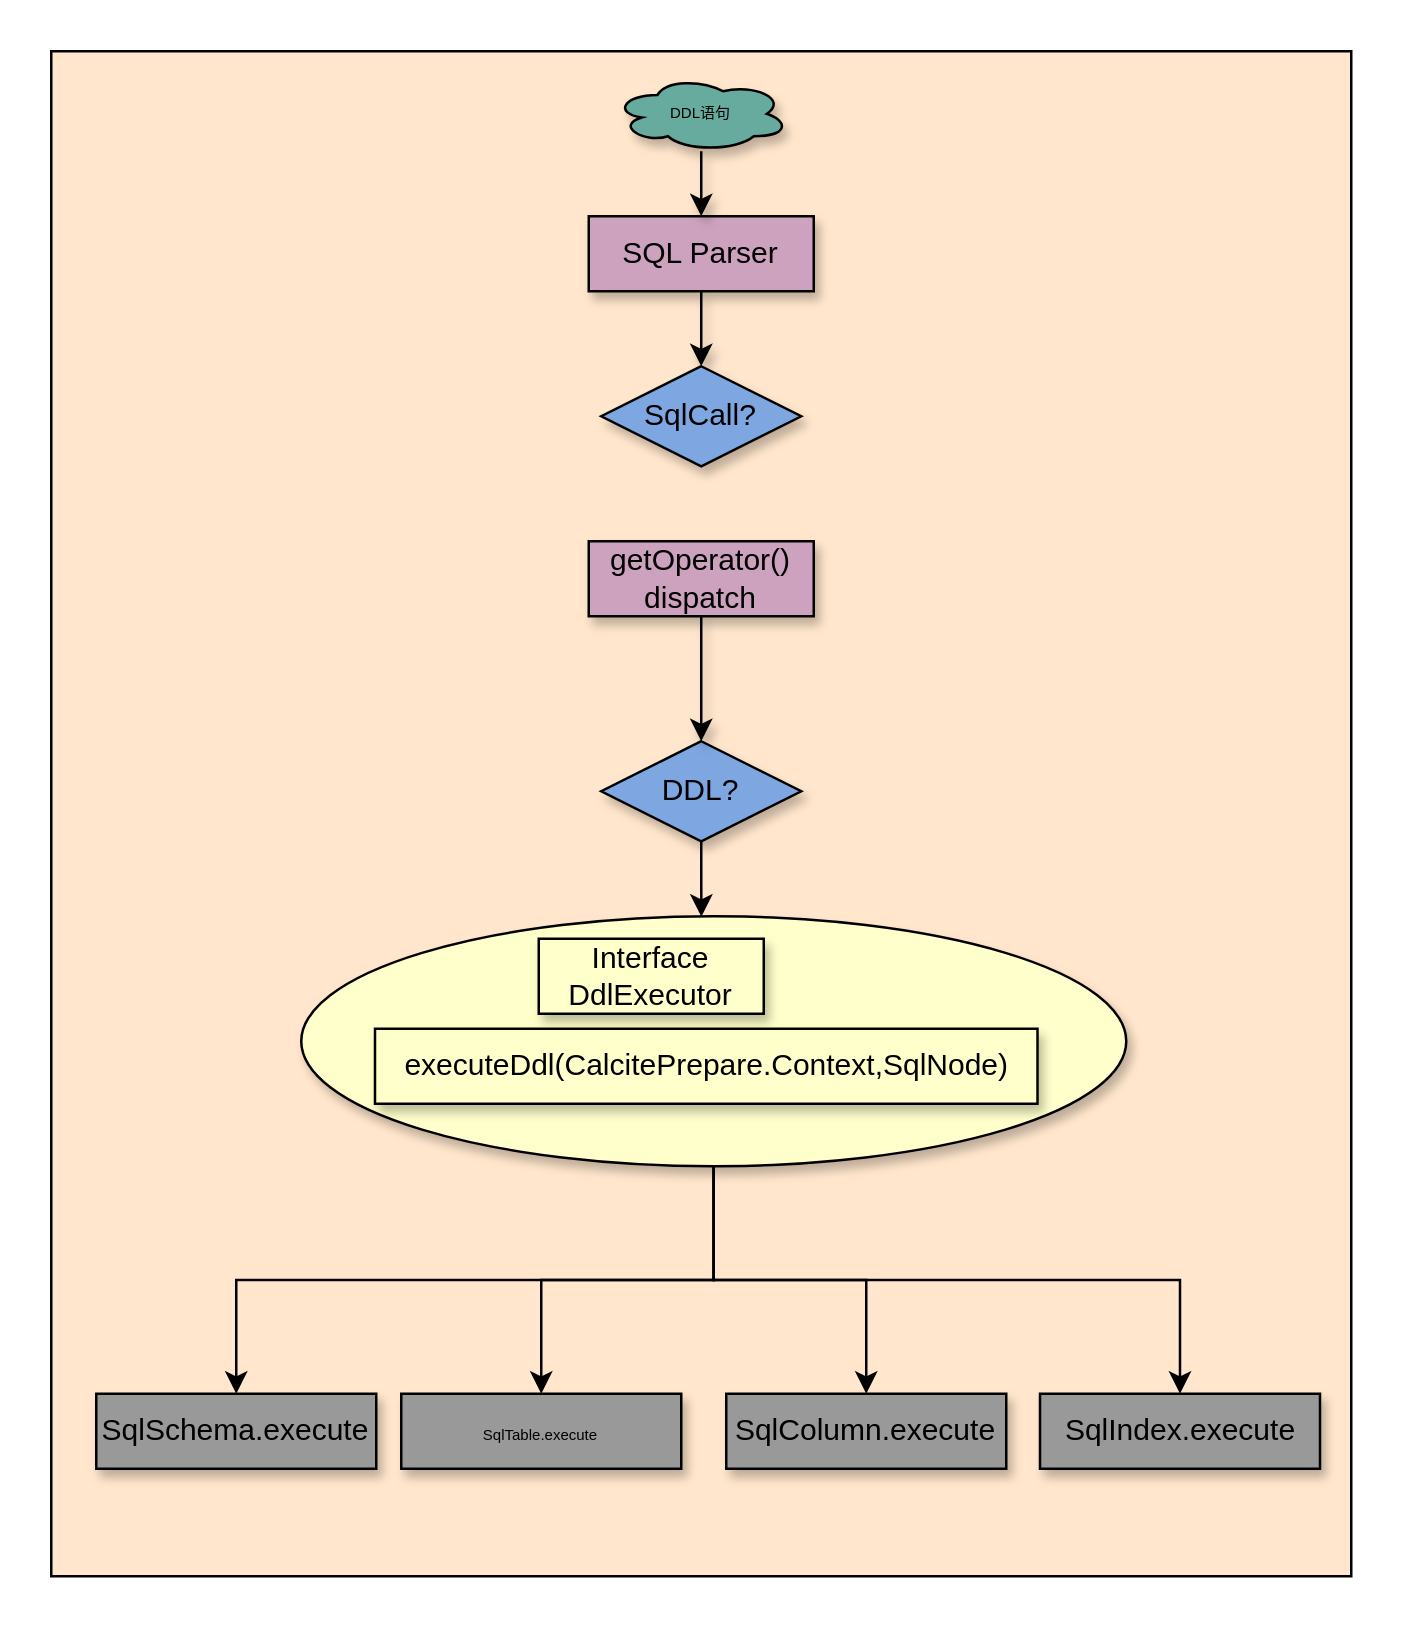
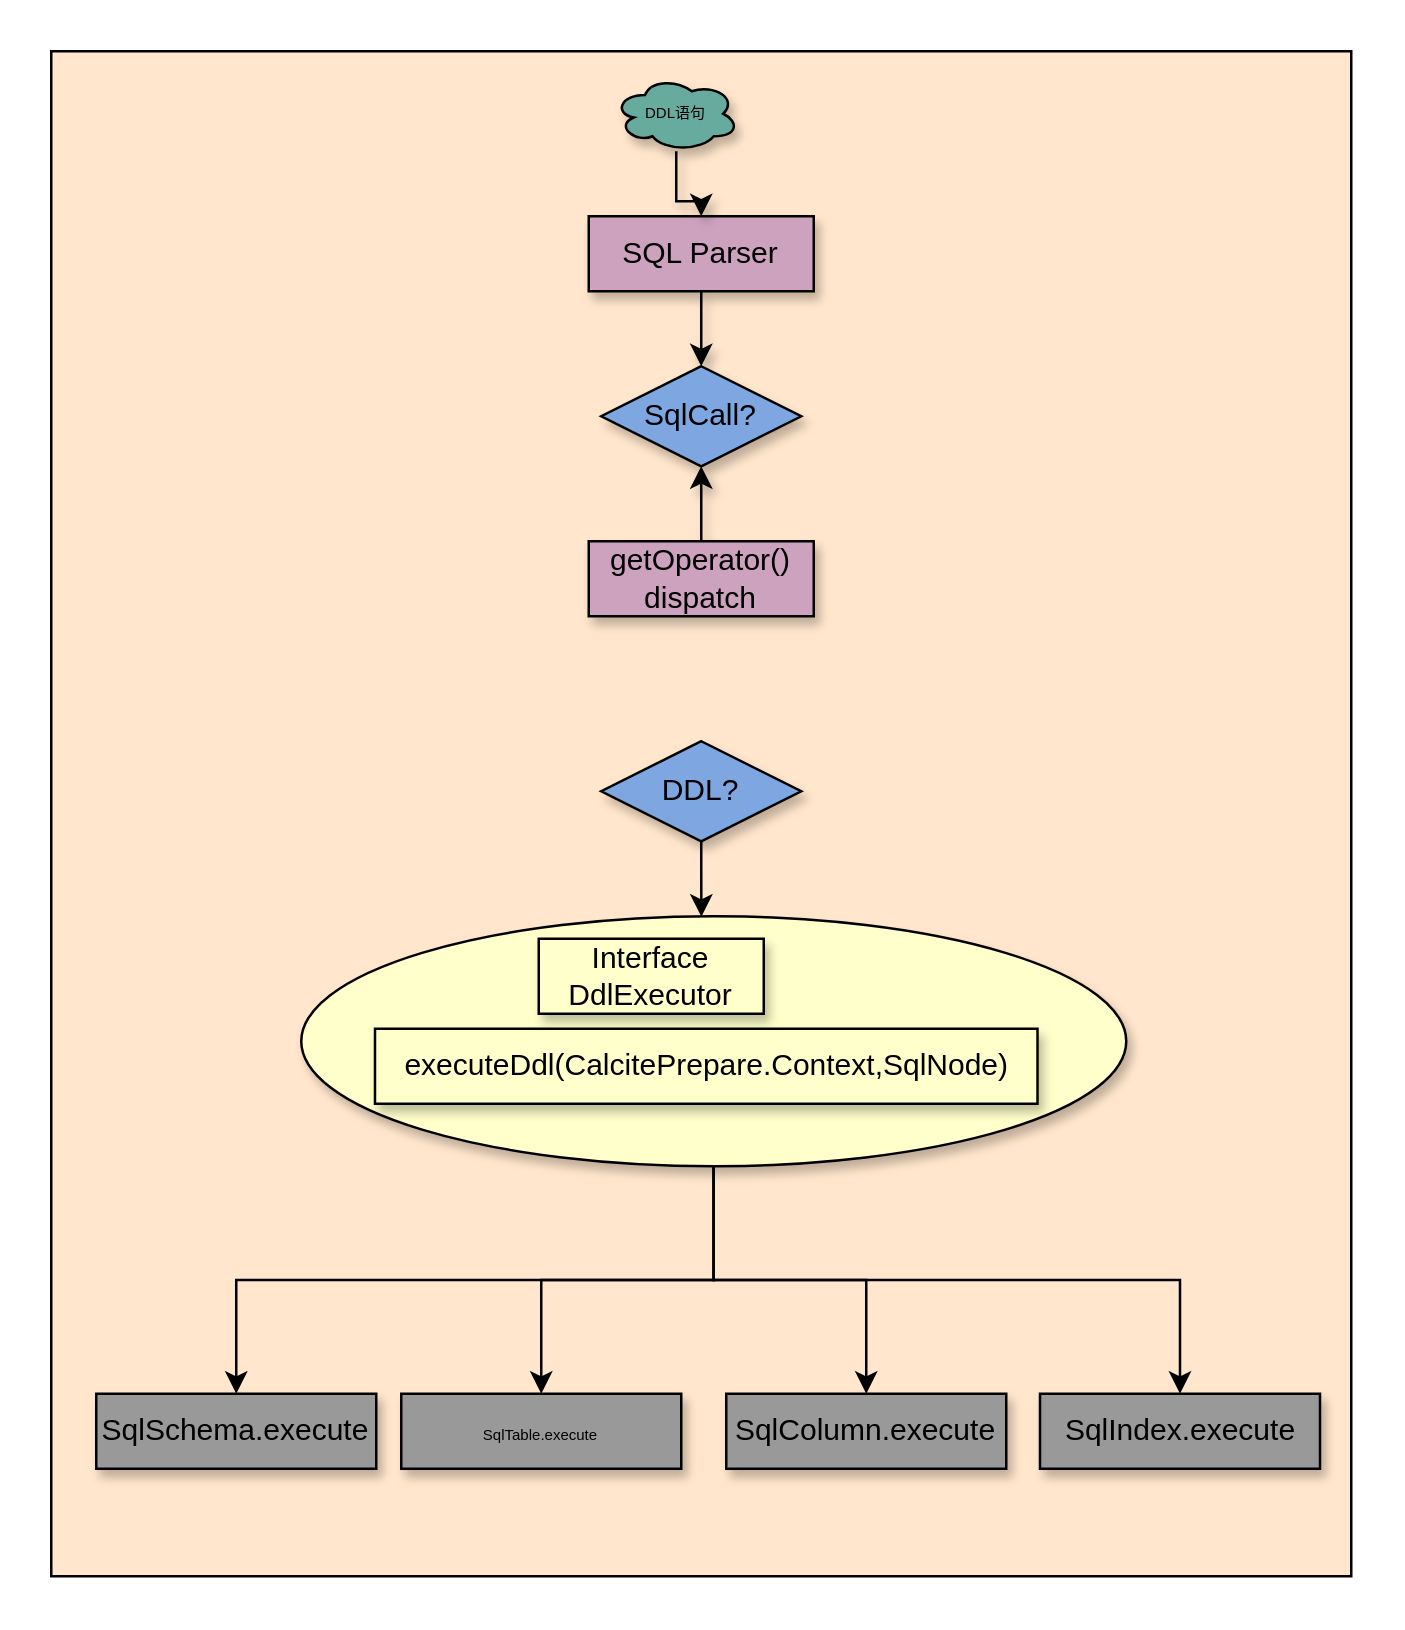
- <mxCell id="18" value="DDL语句" style="ellipse;shape=cloud;whiteSpace=wrap;html=1;fontSize=6;fillColor=#67AB9F;shadow=1;" vertex="1" parent="1"><mxGeometry x="245" y="30" width="70" height="30" as="geometry" /></mxCell>
+ <mxCell id="18" value="DDL语句" style="ellipse;shape=cloud;whiteSpace=wrap;html=1;fontSize=6;fillColor=#67AB9F;shadow=1;" vertex="1" parent="1"><mxGeometry x="245" y="30" width="50" height="30" as="geometry" /></mxCell>
- <mxCell id="10" value="" style="edgeStyle=orthogonalEdgeStyle;rounded=0;orthogonalLoop=1;jettySize=auto;html=1;shadow=1;" edge="1" parent="1" source="11" target="9"><mxGeometry relative="1" as="geometry" /></mxCell>
+ <mxCell id="10" value="" style="edgeStyle=orthogonalEdgeStyle;rounded=0;orthogonalLoop=1;jettySize=auto;html=1;shadow=1;" edge="1" parent="1" source="11" target="7"><mxGeometry relative="1" as="geometry" /></mxCell>
